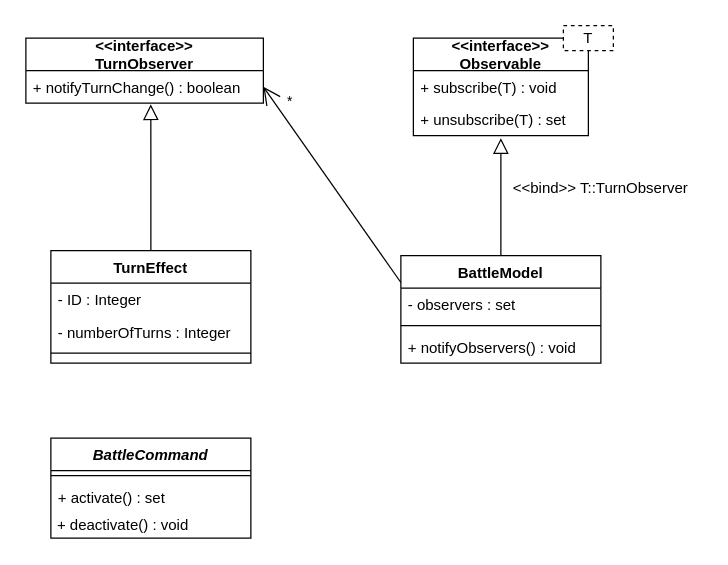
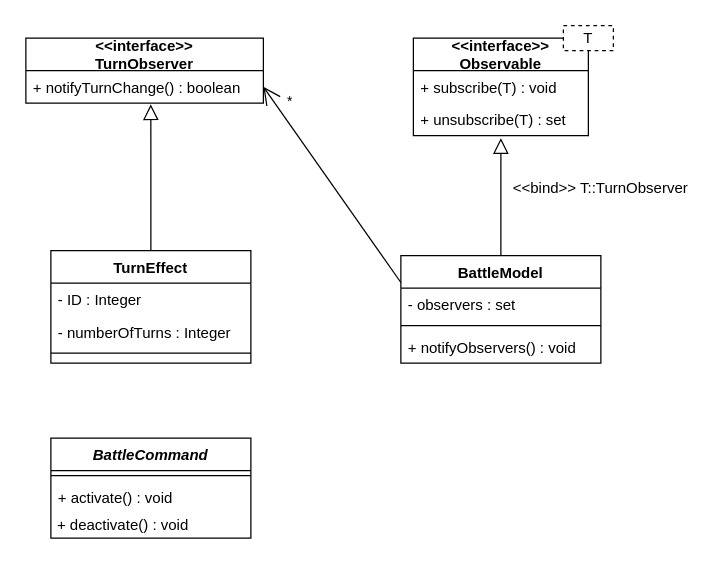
- <mxCell id="23" value="+ activate() : set" style="text;strokeColor=none;fillColor=none;align=left;verticalAlign=top;spacingLeft=4;spacingRight=4;overflow=hidden;rotatable=0;points=[[0,0.5],[1,0.5]];portConstraint=eastwest;" parent="21" vertex="1"><mxGeometry y="34" width="160" height="26" as="geometry" /></mxCell>
+ <mxCell id="23" value="+ activate() : void" style="text;strokeColor=none;fillColor=none;align=left;verticalAlign=top;spacingLeft=4;spacingRight=4;overflow=hidden;rotatable=0;points=[[0,0.5],[1,0.5]];portConstraint=eastwest;" parent="21" vertex="1"><mxGeometry y="34" width="160" height="26" as="geometry" /></mxCell>
